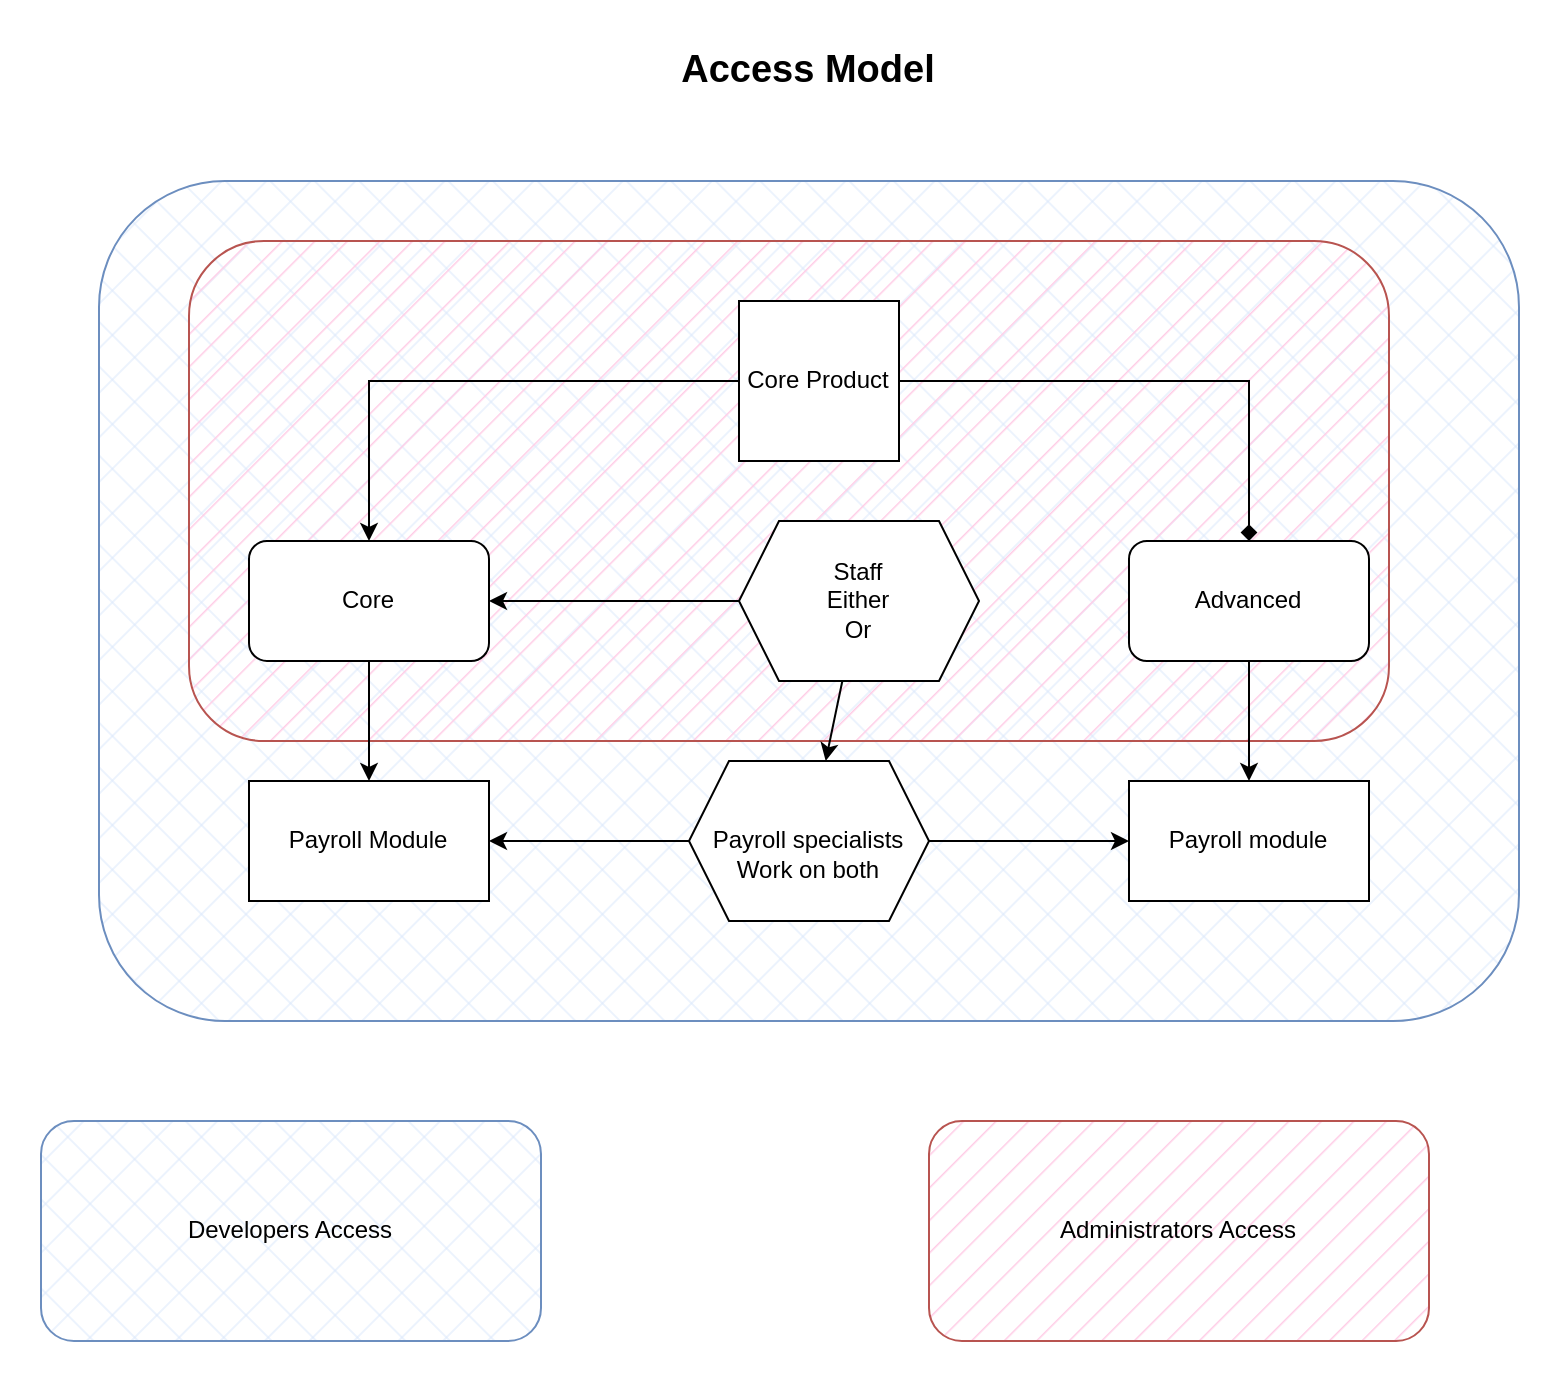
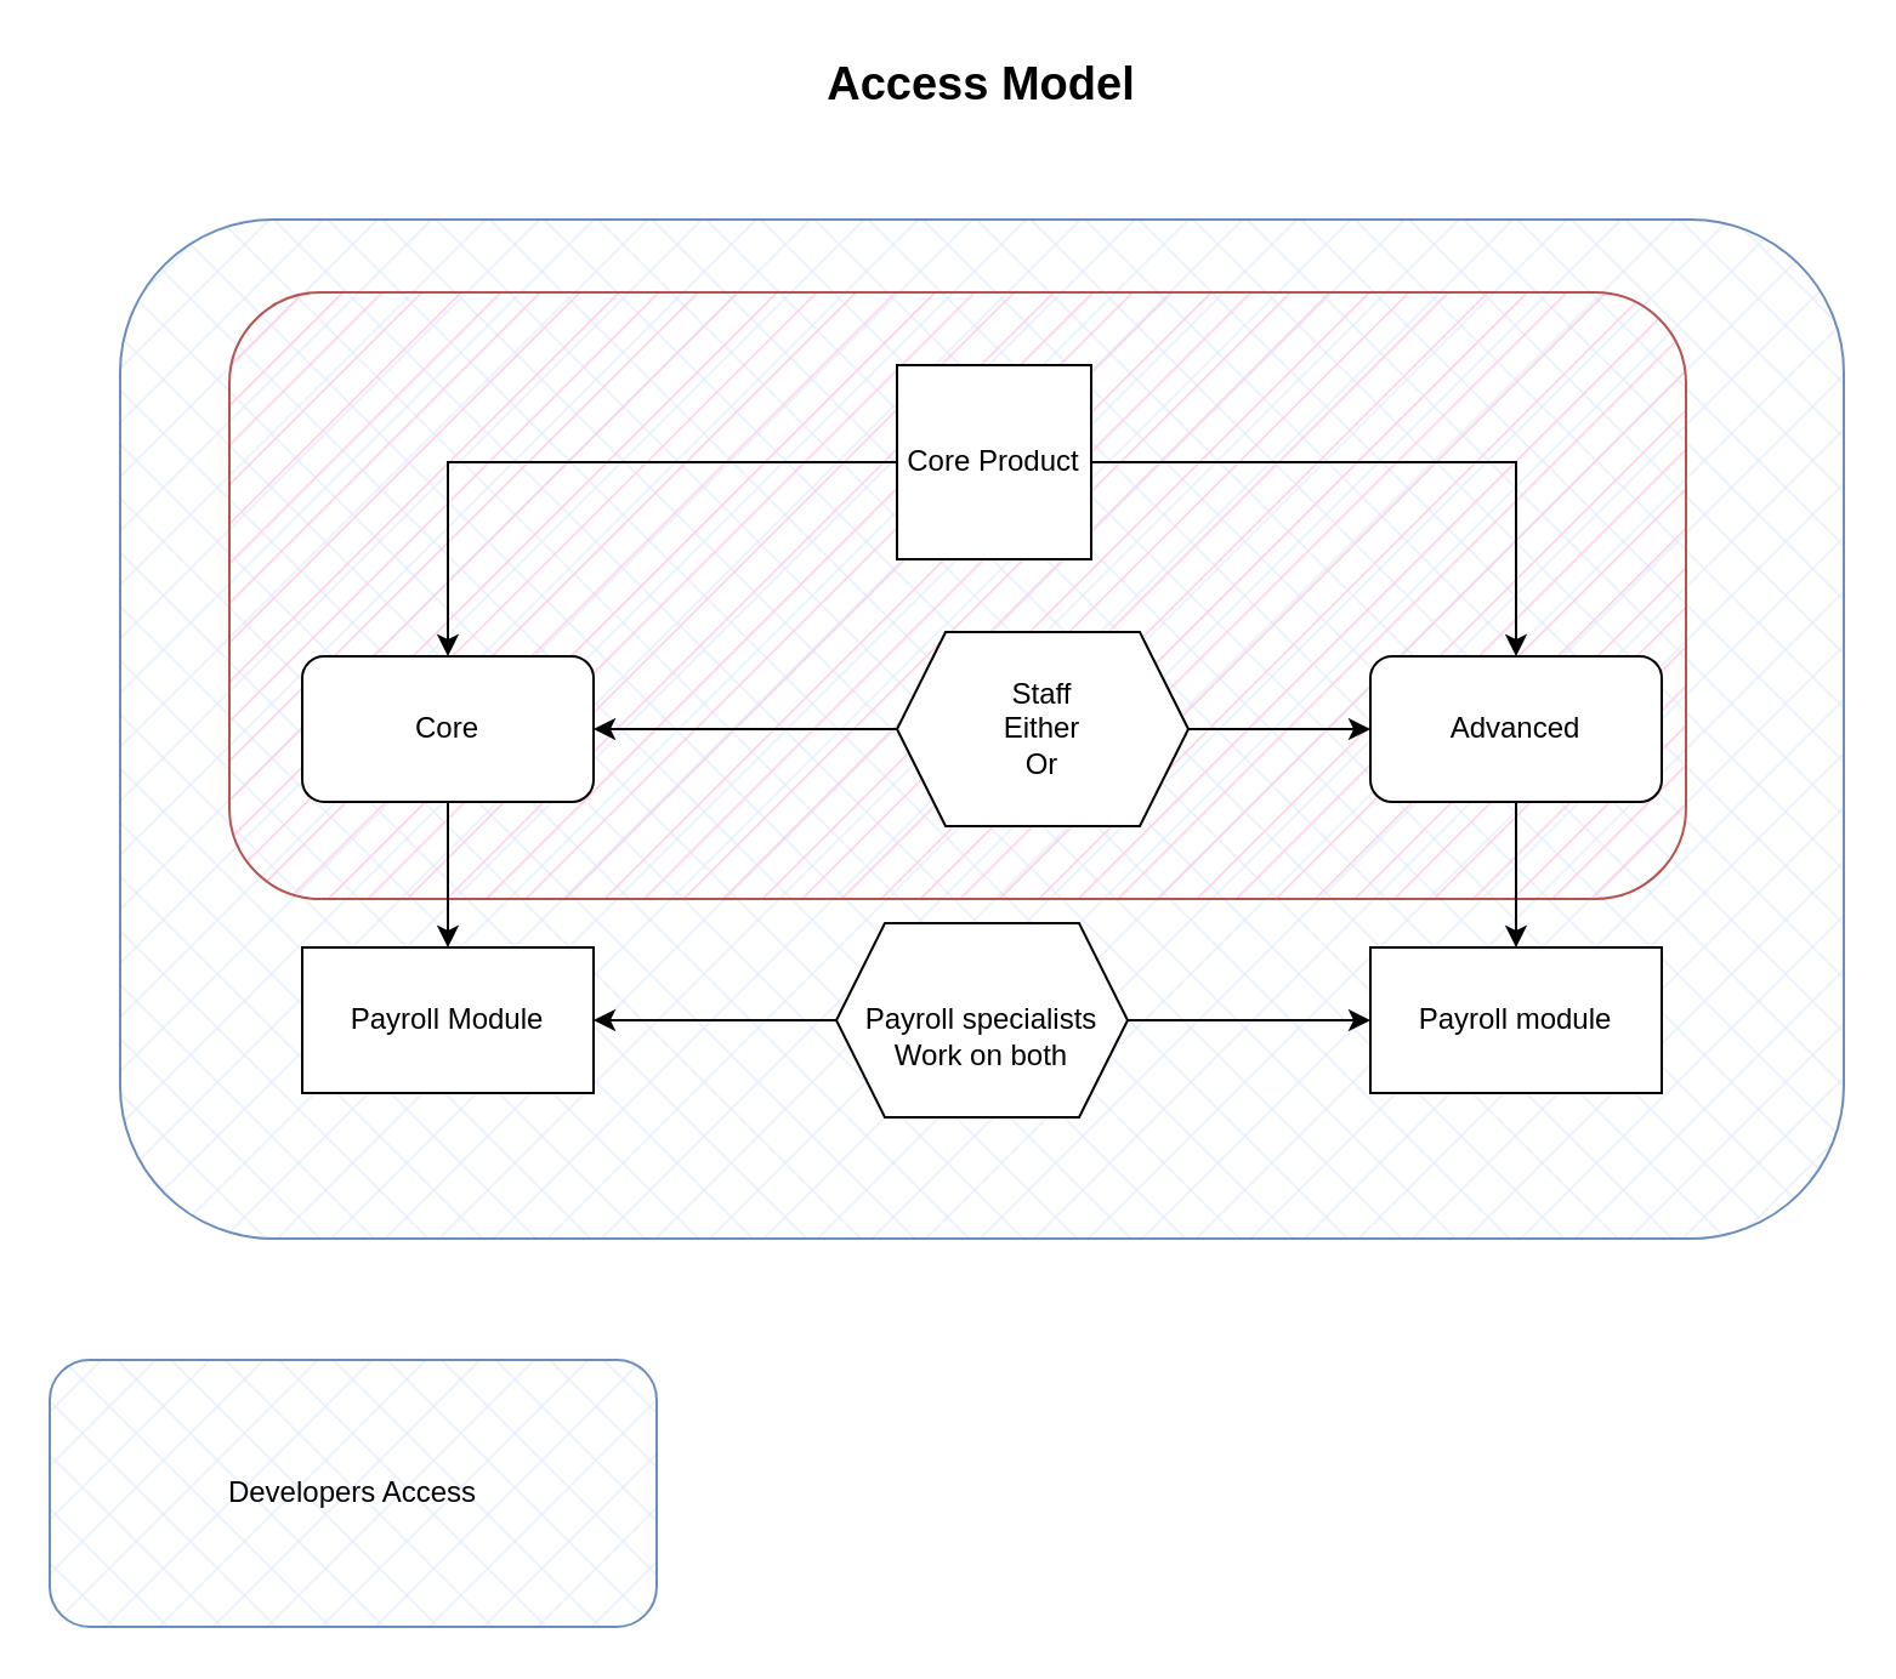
- <mxCell id="7" value="" style="edgeStyle=elbowEdgeStyle;elbow=horizontal;endArrow=diamond;html=1;rounded=0;exitX=1;exitY=0.5;exitDx=0;exitDy=0;entryX=0.5;entryY=0;entryDx=0;entryDy=0;" parent="1" source="4" target="6" edge="1"><mxGeometry width="50" height="50" relative="1" as="geometry"><mxPoint x="514" y="190" as="sourcePoint" /><mxPoint x="564" y="140" as="targetPoint" /><Array as="points"><mxPoint x="624" y="230" /></Array></mxGeometry></mxCell>
+ <mxCell id="7" value="" style="edgeStyle=elbowEdgeStyle;elbow=horizontal;endArrow=classic;html=1;rounded=0;exitX=1;exitY=0.5;exitDx=0;exitDy=0;entryX=0.5;entryY=0;entryDx=0;entryDy=0;" parent="1" source="4" target="6" edge="1"><mxGeometry width="50" height="50" relative="1" as="geometry"><mxPoint x="514" y="190" as="sourcePoint" /><mxPoint x="564" y="140" as="targetPoint" /><Array as="points"><mxPoint x="624" y="230" /></Array></mxGeometry></mxCell>
- <mxCell id="10" value="" style="endArrow=classic;html=1;rounded=0;" parent="1" source="9" target="14" edge="1"><mxGeometry width="50" height="50" relative="1" as="geometry"><mxPoint x="384" y="540" as="sourcePoint" /><mxPoint x="434" y="490" as="targetPoint" /></mxGeometry></mxCell>
+ <mxCell id="10" value="" style="endArrow=classic;html=1;rounded=0;entryX=0;entryY=0.5;entryDx=0;entryDy=0;" parent="1" source="9" target="6" edge="1"><mxGeometry width="50" height="50" relative="1" as="geometry"><mxPoint x="384" y="540" as="sourcePoint" /><mxPoint x="434" y="490" as="targetPoint" /></mxGeometry></mxCell>
- <mxCell id="20" value="Administrators Access" style="rounded=1;whiteSpace=wrap;html=1;fillColor=#FFCCE6;strokeColor=#b85450;fillStyle=hatch;gradientColor=none;" parent="1" vertex="1"><mxGeometry x="464" y="560" width="250" height="110" as="geometry" /></mxCell>
